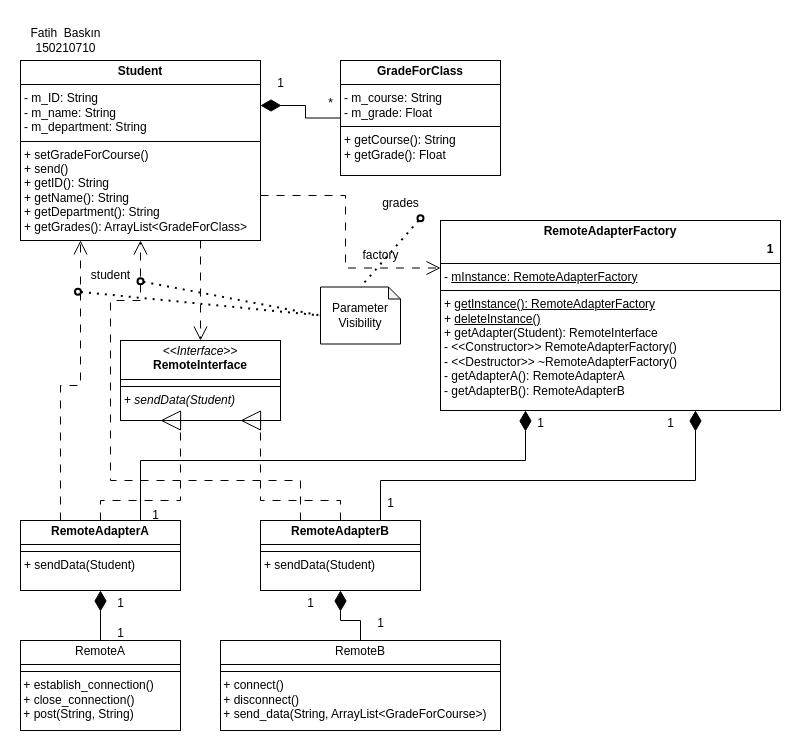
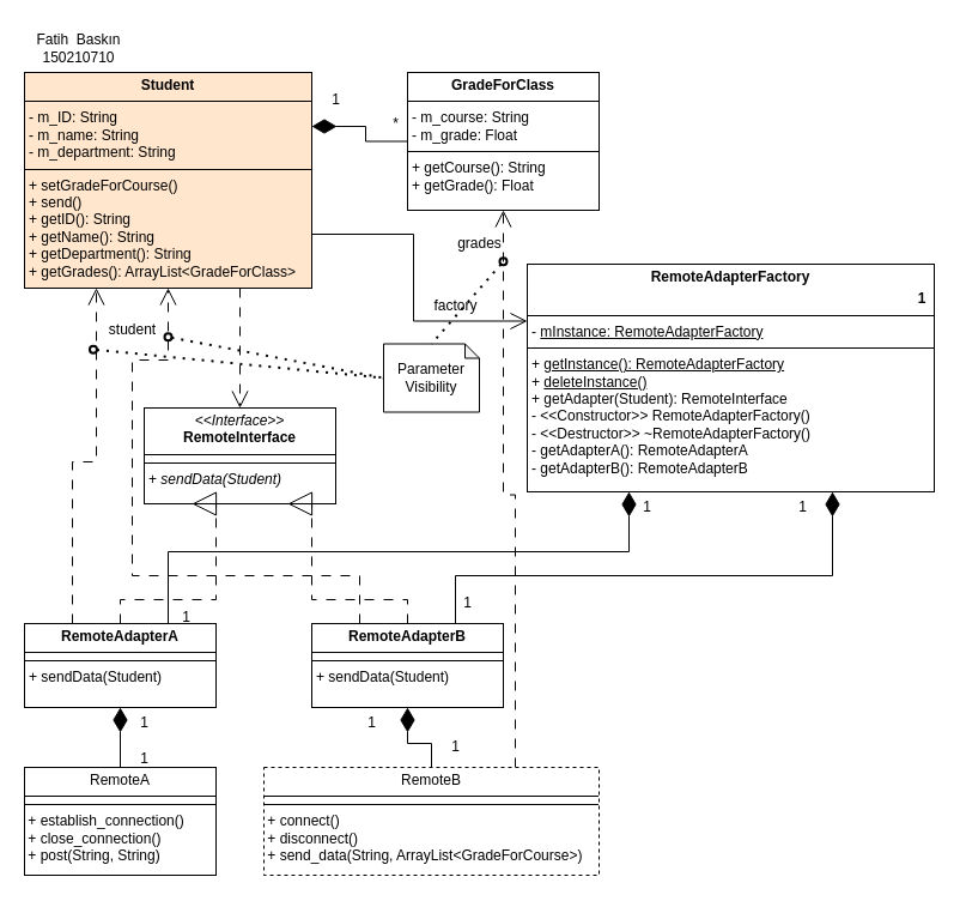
- <mxCell id="19" value="&lt;p style=&quot;margin:0px;margin-top:4px;text-align:center;&quot;&gt;&lt;b&gt;Student&lt;/b&gt;&lt;/p&gt;&lt;hr size=&quot;1&quot; style=&quot;border-style:solid;&quot;&gt;&lt;p style=&quot;margin:0px;margin-left:4px;&quot;&gt;- m_ID: String&lt;br&gt;&lt;/p&gt;&lt;p style=&quot;margin:0px;margin-left:4px;&quot;&gt;- m_name: String&lt;br&gt;&lt;/p&gt;&lt;p style=&quot;margin:0px;margin-left:4px;&quot;&gt;- m_department: String&lt;br&gt;&lt;/p&gt;&lt;hr size=&quot;1&quot; style=&quot;border-style:solid;&quot;&gt;&lt;p style=&quot;margin:0px;margin-left:4px;&quot;&gt;+ setGradeForCourse()&lt;/p&gt;&lt;p style=&quot;margin:0px;margin-left:4px;&quot;&gt;+ send()&lt;/p&gt;&lt;p style=&quot;margin:0px;margin-left:4px;&quot;&gt;+ getID(): String&lt;br&gt;&lt;/p&gt;&lt;p style=&quot;margin:0px;margin-left:4px;&quot;&gt;+ getName(): String&lt;br&gt;&lt;/p&gt;&lt;p style=&quot;margin:0px;margin-left:4px;&quot;&gt;+ getDepartment(): String&lt;br&gt;&lt;/p&gt;&lt;p style=&quot;margin:0px;margin-left:4px;&quot;&gt;+ getGrades(): ArrayList&amp;lt;GradeForClass&amp;gt;&lt;br&gt;&lt;/p&gt;" style="verticalAlign=top;align=left;overflow=fill;html=1;whiteSpace=wrap;" vertex="1" parent="1"><mxGeometry x="20" y="60" width="240" height="180" as="geometry" /></mxCell>
+ <mxCell id="19" value="&lt;p style=&quot;margin:0px;margin-top:4px;text-align:center;&quot;&gt;&lt;b&gt;Student&lt;/b&gt;&lt;/p&gt;&lt;hr size=&quot;1&quot; style=&quot;border-style:solid;&quot;&gt;&lt;p style=&quot;margin:0px;margin-left:4px;&quot;&gt;- m_ID: String&lt;br&gt;&lt;/p&gt;&lt;p style=&quot;margin:0px;margin-left:4px;&quot;&gt;- m_name: String&lt;br&gt;&lt;/p&gt;&lt;p style=&quot;margin:0px;margin-left:4px;&quot;&gt;- m_department: String&lt;br&gt;&lt;/p&gt;&lt;hr size=&quot;1&quot; style=&quot;border-style:solid;&quot;&gt;&lt;p style=&quot;margin:0px;margin-left:4px;&quot;&gt;+ setGradeForCourse()&lt;/p&gt;&lt;p style=&quot;margin:0px;margin-left:4px;&quot;&gt;+ send()&lt;/p&gt;&lt;p style=&quot;margin:0px;margin-left:4px;&quot;&gt;+ getID(): String&lt;br&gt;&lt;/p&gt;&lt;p style=&quot;margin:0px;margin-left:4px;&quot;&gt;+ getName(): String&lt;br&gt;&lt;/p&gt;&lt;p style=&quot;margin:0px;margin-left:4px;&quot;&gt;+ getDepartment(): String&lt;br&gt;&lt;/p&gt;&lt;p style=&quot;margin:0px;margin-left:4px;&quot;&gt;+ getGrades(): ArrayList&amp;lt;GradeForClass&amp;gt;&lt;br&gt;&lt;/p&gt;" style="verticalAlign=top;align=left;overflow=fill;html=1;whiteSpace=wrap;fillColor=#ffe6cc;" vertex="1" parent="1"><mxGeometry x="20" y="60" width="240" height="180" as="geometry" /></mxCell>
- <mxCell id="17" style="edgeStyle=orthogonalEdgeStyle;rounded=0;orthogonalLoop=1;jettySize=auto;html=1;exitX=1;exitY=0.75;exitDx=0;exitDy=0;entryX=0;entryY=0.25;entryDx=0;entryDy=0;dashed=1;dashPattern=8 8;endArrow=open;endFill=0;endSize=12;" edge="1" parent="1" source="19" target="16"><mxGeometry relative="1" as="geometry" /></mxCell>
+ <mxCell id="17" style="edgeStyle=orthogonalEdgeStyle;rounded=0;orthogonalLoop=1;jettySize=auto;html=1;exitX=1;exitY=0.75;exitDx=0;exitDy=0;entryX=0;entryY=0.25;entryDx=0;entryDy=0;dashed=0;dashPattern=8 8;endArrow=open;endFill=0;endSize=12;" edge="1" parent="1" source="19" target="16"><mxGeometry relative="1" as="geometry" /></mxCell>
+ <mxCell id="14" style="edgeStyle=orthogonalEdgeStyle;rounded=0;orthogonalLoop=1;jettySize=auto;html=1;exitX=0.75;exitY=0;exitDx=0;exitDy=0;endArrow=open;endFill=0;dashed=1;dashPattern=8 8;endSize=12;" edge="1" parent="1" source="15" target="21"><mxGeometry relative="1" as="geometry" /></mxCell>
- <mxCell id="15" value="&lt;p style=&quot;margin:0px;margin-top:4px;text-align:center;&quot;&gt;RemoteB&lt;/p&gt;&lt;hr size=&quot;1&quot; style=&quot;border-style:solid;&quot;&gt;&lt;hr size=&quot;1&quot; style=&quot;border-style:solid;&quot;&gt;&lt;div&gt;&amp;nbsp;+ connect()&lt;/div&gt;&lt;div&gt;&amp;nbsp;+ disconnect()&lt;/div&gt;&amp;nbsp;+ send_data(String, ArrayList&amp;lt;GradeForCourse&amp;gt;)&lt;p style=&quot;margin:0px;margin-left:4px;&quot;&gt;&lt;/p&gt;" style="verticalAlign=top;align=left;overflow=fill;html=1;whiteSpace=wrap;" vertex="1" parent="1"><mxGeometry x="220" y="640" width="280" height="90" as="geometry" /></mxCell>
+ <mxCell id="15" value="&lt;p style=&quot;margin:0px;margin-top:4px;text-align:center;&quot;&gt;RemoteB&lt;/p&gt;&lt;hr size=&quot;1&quot; style=&quot;border-style:solid;&quot;&gt;&lt;hr size=&quot;1&quot; style=&quot;border-style:solid;&quot;&gt;&lt;div&gt;&amp;nbsp;+ connect()&lt;/div&gt;&lt;div&gt;&amp;nbsp;+ disconnect()&lt;/div&gt;&amp;nbsp;+ send_data(String, ArrayList&amp;lt;GradeForCourse&amp;gt;)&lt;p style=&quot;margin:0px;margin-left:4px;&quot;&gt;&lt;/p&gt;" style="verticalAlign=top;align=left;overflow=fill;html=1;whiteSpace=wrap;dashed=1;" vertex="1" parent="1"><mxGeometry x="220" y="640" width="280" height="90" as="geometry" /></mxCell>
